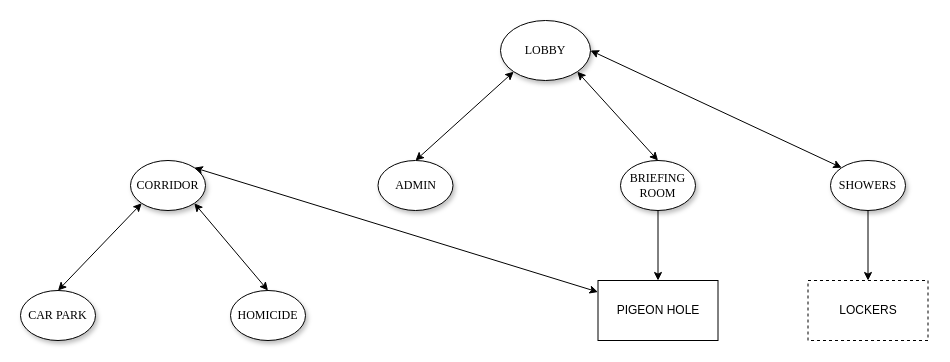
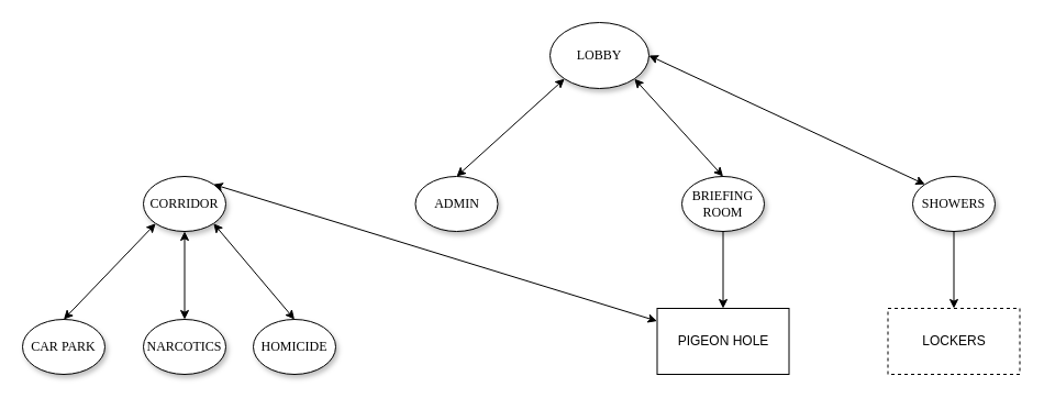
+ <mxCell id="20" value="" style="endArrow=classic;startArrow=classic;html=1;exitX=0.5;exitY=0;exitDx=0;exitDy=0;entryX=0.5;entryY=1;entryDx=0;entryDy=0;" edge="1" parent="1" source="8" target="5"><mxGeometry width="50" height="50" relative="1" as="geometry"><mxPoint x="514" y="140" as="sourcePoint" /><mxPoint x="564" y="90" as="targetPoint" /></mxGeometry></mxCell>
+ <mxCell id="8" value="&lt;span&gt;NARCOTICS&lt;/span&gt;" style="ellipse;whiteSpace=wrap;html=1;rounded=0;shadow=1;comic=0;labelBackgroundColor=none;strokeWidth=1;fontFamily=Verdana;fontSize=12;align=center;" vertex="1" parent="1"><mxGeometry x="130" y="290" width="75" height="50" as="geometry" /></mxCell>
